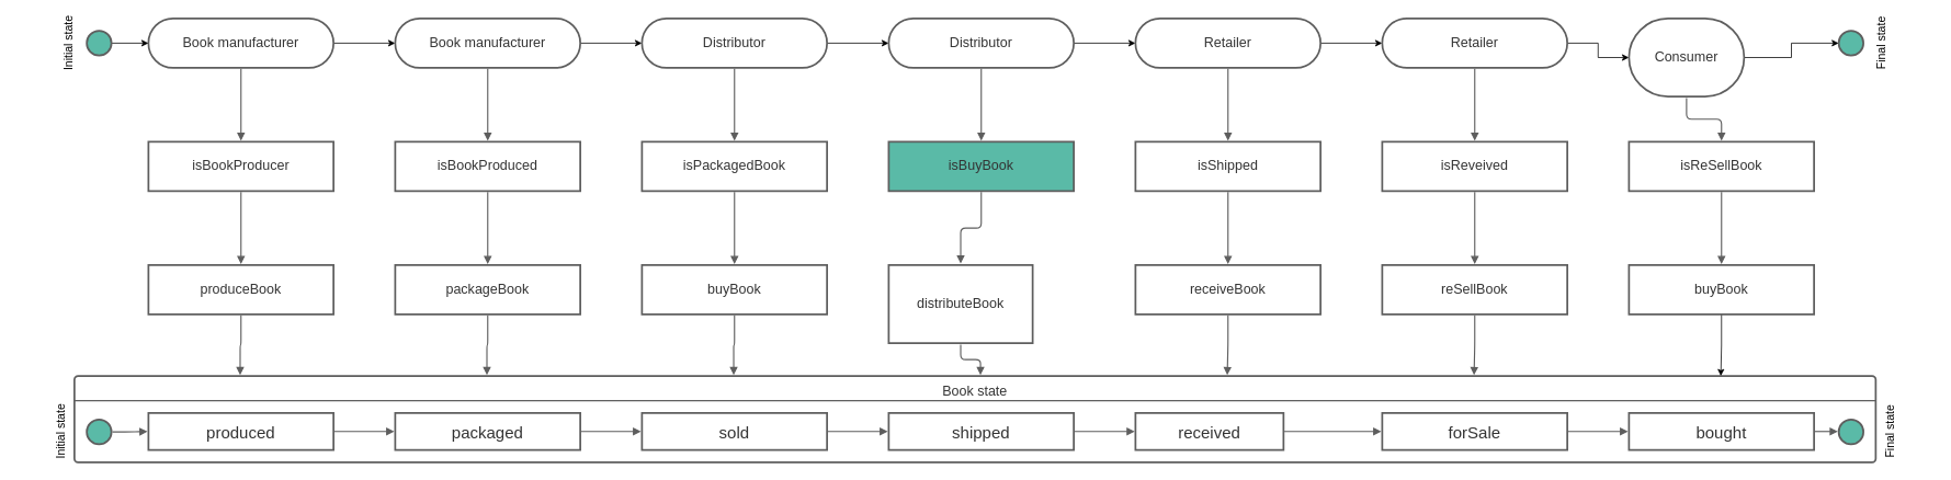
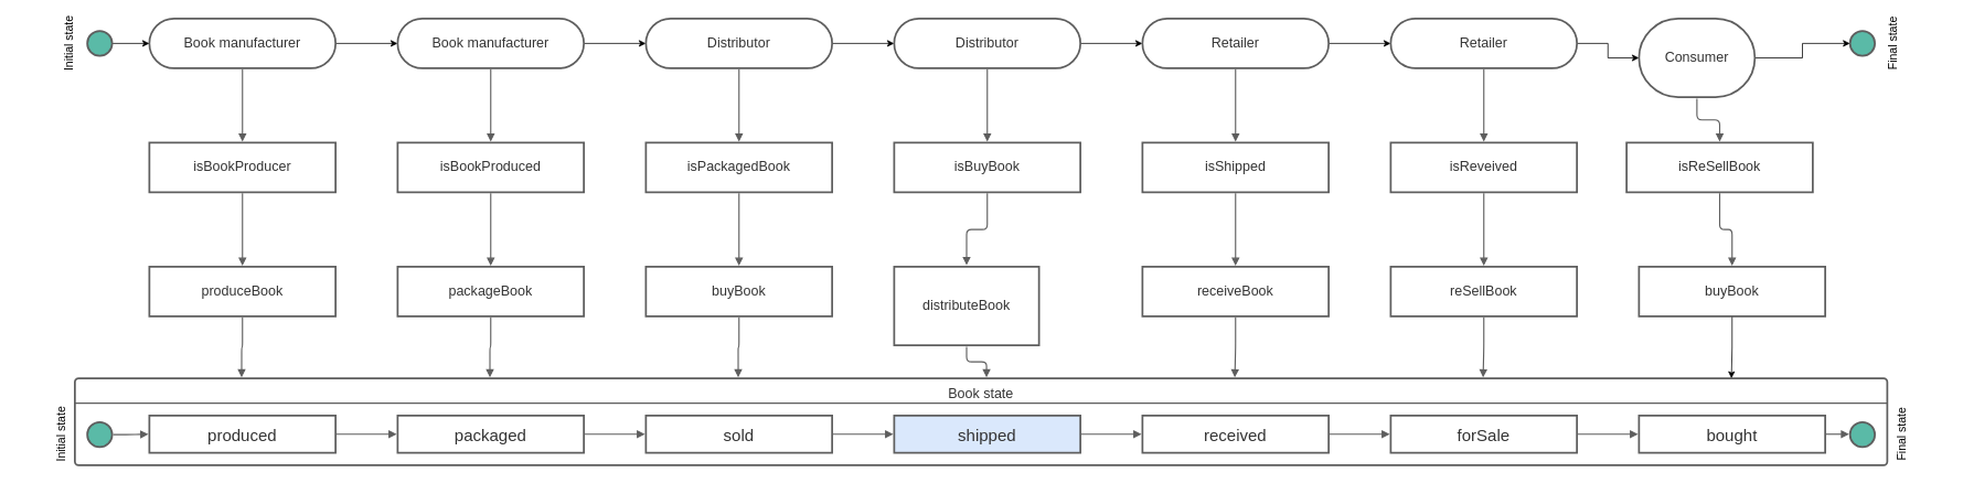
- <mxCell id="22" value="isBuyBook" style="html=1;overflow=block;blockSpacing=1;whiteSpace=wrap;whiteSpace=wrap;fontSize=16.7;fontColor=#333333;spacing=9;strokeColor=#5e5e5e;strokeOpacity=100;strokeWidth=2.3;fillColor=#5abaa7;" vertex="1" parent="1"><mxGeometry x="1080" y="170" width="225" height="60" as="geometry" /></mxCell>
+ <mxCell id="22" value="isBuyBook" style="html=1;overflow=block;blockSpacing=1;whiteSpace=wrap;;whiteSpace=wrap;fontSize=16.7;fontColor=#333333;spacing=9;strokeColor=#5e5e5e;strokeOpacity=100;strokeWidth=2.3;" vertex="1" parent="1"><mxGeometry x="1080" y="170" width="225" height="60" as="geometry" /></mxCell>
- <mxCell id="36" value="isReSellBook" style="html=1;overflow=block;blockSpacing=1;whiteSpace=wrap;;whiteSpace=wrap;fontSize=16.7;fontColor=#333333;spacing=9;strokeColor=#5e5e5e;strokeOpacity=100;strokeWidth=2.3;" vertex="1" parent="1"><mxGeometry x="1980" y="170" width="225" height="60" as="geometry" /></mxCell>
+ <mxCell id="36" value="isReSellBook" style="html=1;overflow=block;blockSpacing=1;whiteSpace=wrap;;whiteSpace=wrap;fontSize=16.7;fontColor=#333333;spacing=9;strokeColor=#5e5e5e;strokeOpacity=100;strokeWidth=2.3;" vertex="1" parent="1"><mxGeometry x="1965" y="170" width="225" height="60" as="geometry" /></mxCell>
- <mxCell id="11" value="shipped" style="html=1;overflow=block;blockSpacing=1;whiteSpace=wrap;;whiteSpace=wrap;fontSize=20;fontColor=#333333;spacing=9;strokeColor=#5e5e5e;strokeOpacity=100;strokeWidth=2.3;" vertex="1" parent="1"><mxGeometry x="1080" y="500" width="225" height="45" as="geometry" /></mxCell>
+ <mxCell id="11" value="shipped" style="html=1;overflow=block;blockSpacing=1;whiteSpace=wrap;whiteSpace=wrap;fontSize=20;fontColor=#333333;spacing=9;strokeColor=#5e5e5e;strokeOpacity=100;strokeWidth=2.3;fillColor=#dae8fc;" vertex="1" parent="1"><mxGeometry x="1080" y="500" width="225" height="45" as="geometry" /></mxCell>
- <mxCell id="28" value="received" style="html=1;overflow=block;blockSpacing=1;whiteSpace=wrap;;whiteSpace=wrap;fontSize=20;fontColor=#333333;spacing=9;strokeColor=#5e5e5e;strokeOpacity=100;strokeWidth=2.3;" vertex="1" parent="1"><mxGeometry x="1380" y="500" width="180" height="45" as="geometry" /></mxCell>
+ <mxCell id="28" value="received" style="html=1;overflow=block;blockSpacing=1;whiteSpace=wrap;;whiteSpace=wrap;fontSize=20;fontColor=#333333;spacing=9;strokeColor=#5e5e5e;strokeOpacity=100;strokeWidth=2.3;" vertex="1" parent="1"><mxGeometry x="1380" y="500" width="225" height="45" as="geometry" /></mxCell>
